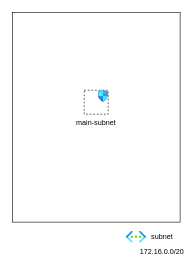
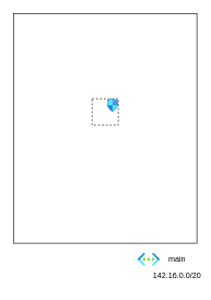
- <mxCell id="6" value="main-subnet" style="text;html=1;strokeColor=none;fillColor=none;align=center;verticalAlign=middle;whiteSpace=wrap;rounded=0;" parent="1" vertex="1"><mxGeometry x="115" y="190" width="90" height="30" as="geometry" /></mxCell>
- <mxCell id="3" value="subnet" style="text;html=1;strokeColor=none;fillColor=none;align=center;verticalAlign=middle;whiteSpace=wrap;rounded=0;" parent="1" vertex="1"><mxGeometry x="240" y="380" width="60" height="30" as="geometry" /></mxCell>
+ <mxCell id="3" value="main" style="text;html=1;strokeColor=none;fillColor=none;align=center;verticalAlign=middle;whiteSpace=wrap;rounded=0;" parent="1" vertex="1"><mxGeometry x="240" y="380" width="60" height="30" as="geometry" /></mxCell>
- <mxCell id="7" value="172.16.0.0/20" style="text;html=1;strokeColor=none;fillColor=none;align=center;verticalAlign=middle;whiteSpace=wrap;rounded=0;" parent="1" vertex="1"><mxGeometry x="240" y="405" width="60" height="30" as="geometry" /></mxCell>
+ <mxCell id="7" value="142.16.0.0/20" style="text;html=1;strokeColor=none;fillColor=none;align=center;verticalAlign=middle;whiteSpace=wrap;rounded=0;" parent="1" vertex="1"><mxGeometry x="240" y="405" width="60" height="30" as="geometry" /></mxCell>
